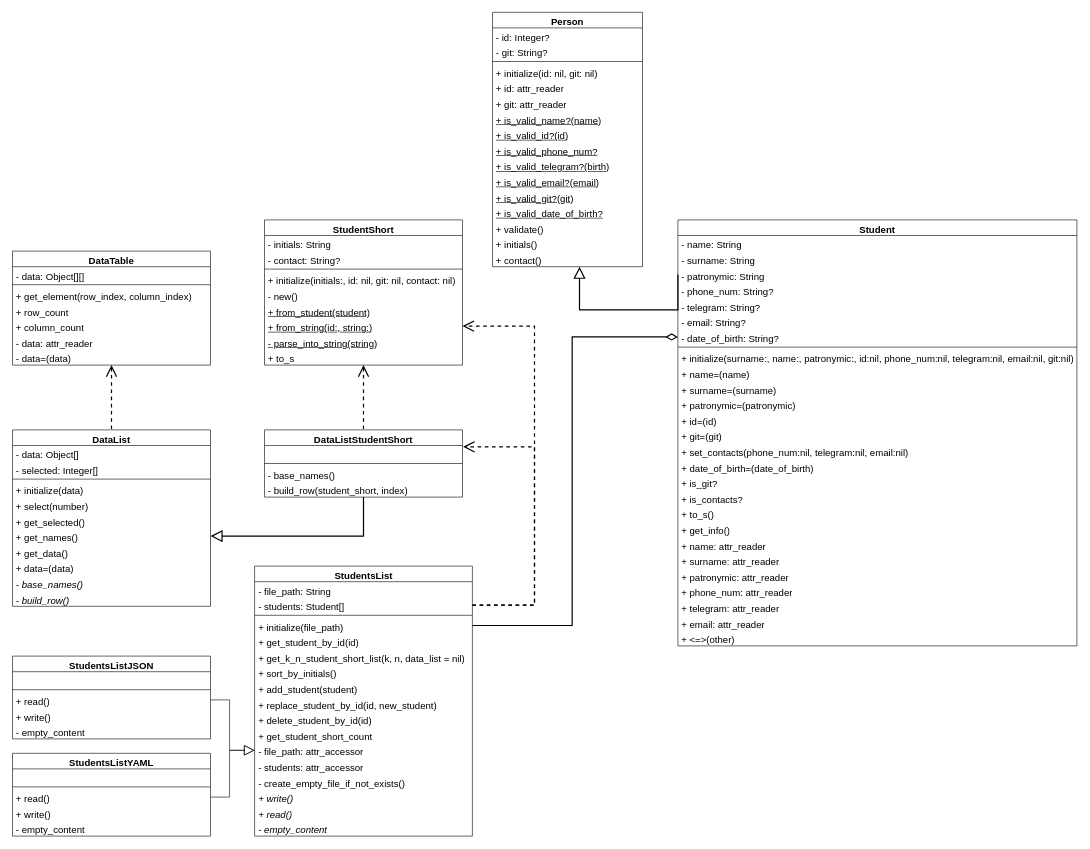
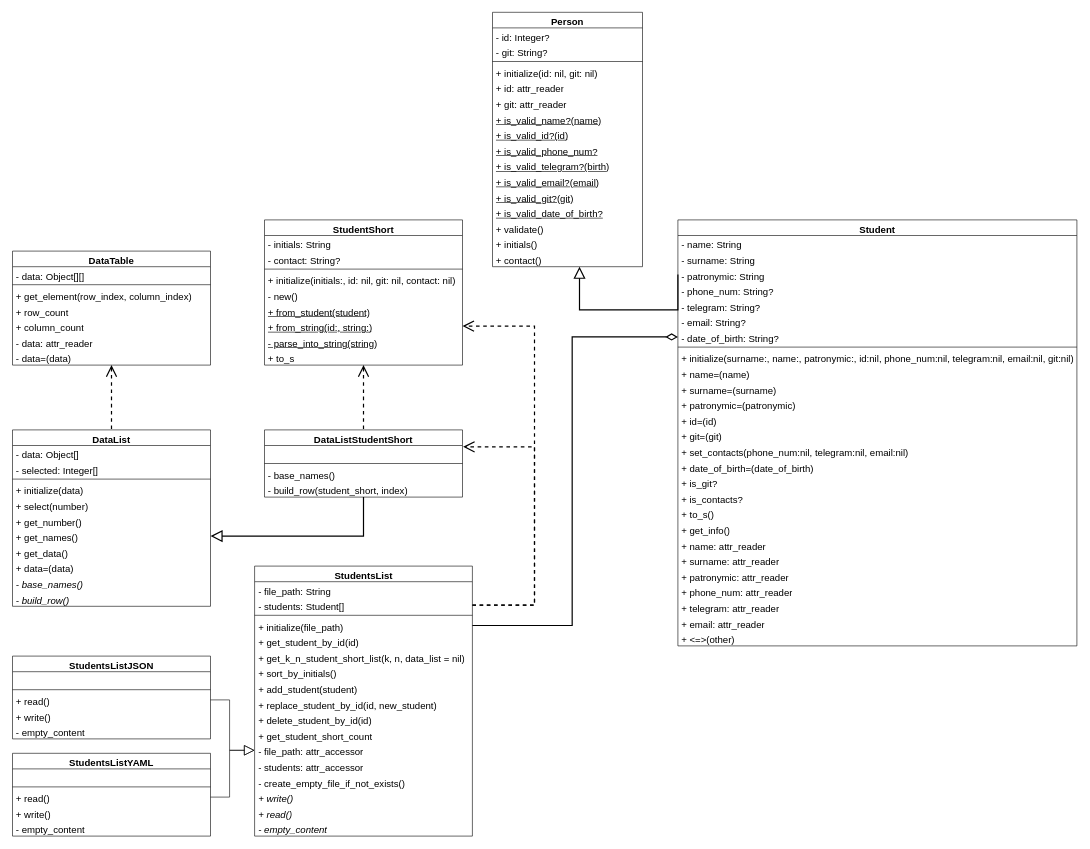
- <mxCell id="71" value="+ get_selected()" style="text;strokeColor=none;fillColor=none;align=left;verticalAlign=top;spacingLeft=4;spacingRight=4;overflow=hidden;rotatable=0;points=[[0,0.5],[1,0.5]];portConstraint=eastwest;whiteSpace=wrap;html=1;fontSize=16;" vertex="1" parent="65"><mxGeometry y="138" width="330" height="26" as="geometry" /></mxCell>
+ <mxCell id="71" value="+ get_number()" style="text;strokeColor=none;fillColor=none;align=left;verticalAlign=top;spacingLeft=4;spacingRight=4;overflow=hidden;rotatable=0;points=[[0,0.5],[1,0.5]];portConstraint=eastwest;whiteSpace=wrap;html=1;fontSize=16;" vertex="1" parent="65"><mxGeometry y="138" width="330" height="26" as="geometry" /></mxCell>
